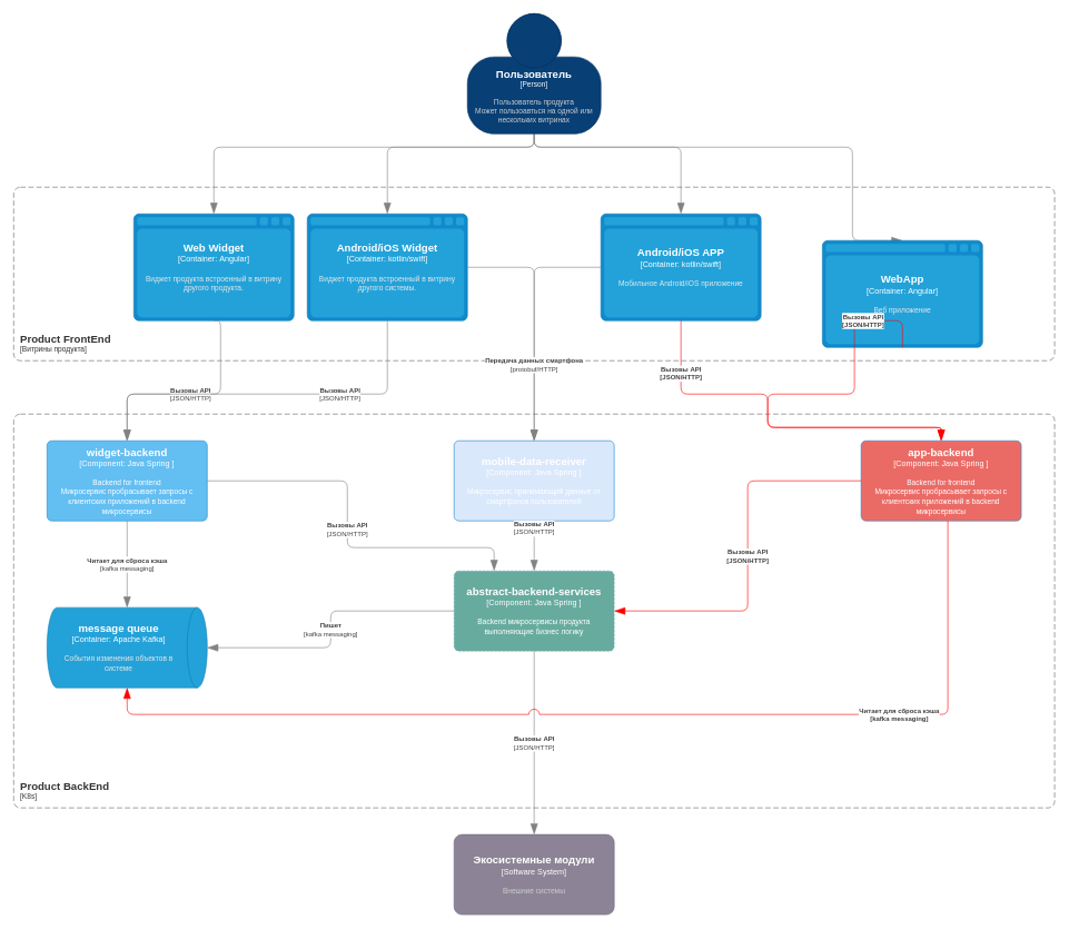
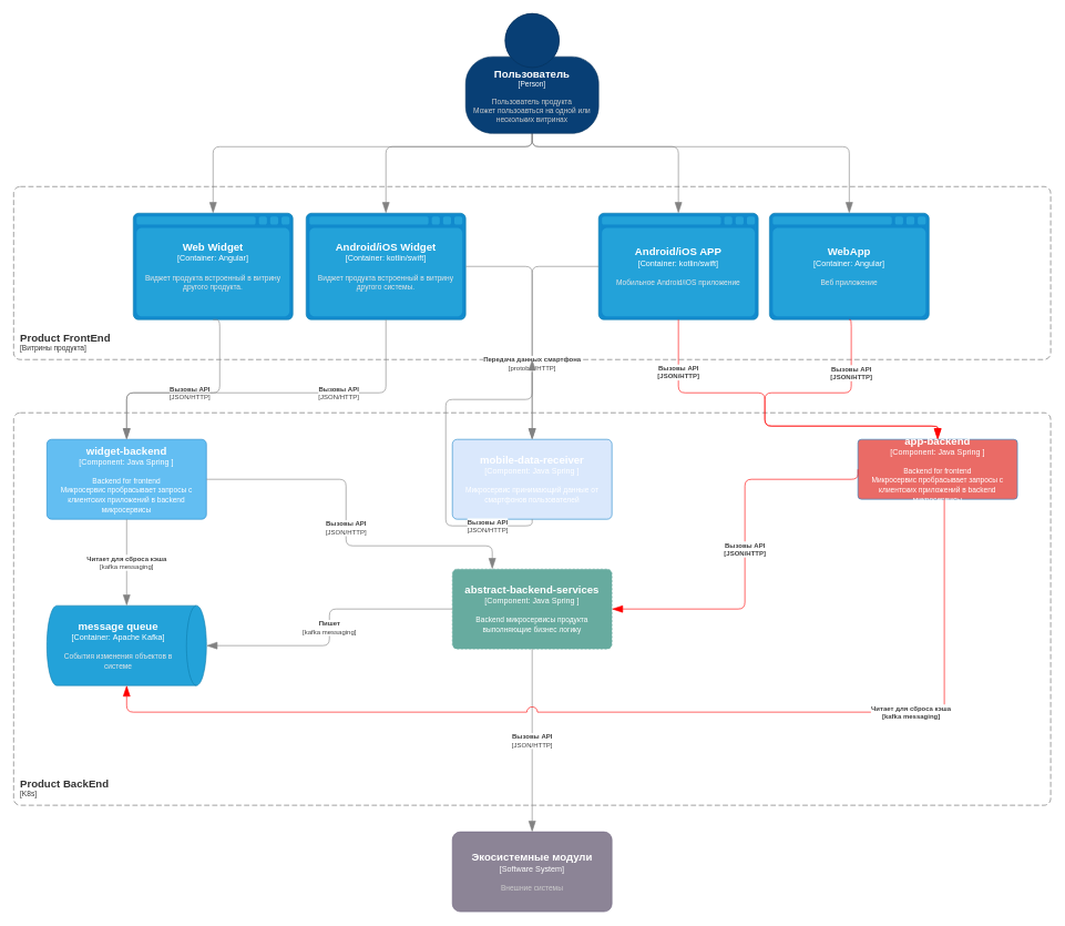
- <mxCell id="8" value="&lt;font style=&quot;font-size: 16px&quot;&gt;&lt;b&gt;WebApp&lt;/b&gt;&lt;/font&gt;&lt;div&gt;[Container:&amp;nbsp;Angular]&lt;/div&gt;&lt;br&gt;&lt;div&gt;&lt;font style=&quot;font-size: 11px&quot;&gt;&lt;font color=&quot;#E6E6E6&quot;&gt;Веб приложение&lt;/font&gt;&lt;/div&gt;" style="shape=mxgraph.c4.webBrowserContainer2;whiteSpace=wrap;html=1;boundedLbl=1;rounded=0;labelBackgroundColor=none;strokeColor=#118ACD;fillColor=#23A2D9;strokeColor=#118ACD;strokeColor2=#0E7DAD;fontSize=12;fontColor=#ffffff;align=center;metaEdit=1;points=[[0.5,0,0],[1,0.25,0],[1,0.5,0],[1,0.75,0],[0.5,1,0],[0,0.75,0],[0,0.5,0],[0,0.25,0]];resizable=0;" parent="1" vertex="1"><mxGeometry x="1232" y="360" width="240" height="160" as="geometry" /></mxCell>
+ <mxCell id="8" value="&lt;font style=&quot;font-size: 16px&quot;&gt;&lt;b&gt;WebApp&lt;/b&gt;&lt;/font&gt;&lt;div&gt;[Container:&amp;nbsp;Angular]&lt;/div&gt;&lt;br&gt;&lt;div&gt;&lt;font style=&quot;font-size: 11px&quot;&gt;&lt;font color=&quot;#E6E6E6&quot;&gt;Веб приложение&lt;/font&gt;&lt;/div&gt;" style="shape=mxgraph.c4.webBrowserContainer2;whiteSpace=wrap;html=1;boundedLbl=1;rounded=0;labelBackgroundColor=none;strokeColor=#118ACD;fillColor=#23A2D9;strokeColor=#118ACD;strokeColor2=#0E7DAD;fontSize=12;fontColor=#ffffff;align=center;metaEdit=1;points=[[0.5,0,0],[1,0.25,0],[1,0.5,0],[1,0.75,0],[0.5,1,0],[0,0.75,0],[0,0.5,0],[0,0.25,0]];resizable=0;" parent="1" vertex="1"><mxGeometry x="1157" y="320" width="240" height="160" as="geometry" /></mxCell>
- <mxCell id="29" value="&lt;font style=&quot;font-size: 16px&quot;&gt;&lt;b&gt;app-backend&lt;/b&gt;&lt;/font&gt;&lt;div&gt;[Component: Java Spring ]&lt;/div&gt;&lt;br&gt;&lt;div&gt;&lt;font style=&quot;font-size: 11px&quot;&gt;Backend for frontend &#10;Микросервис пробрасывает запросы с клиентских приложений в backend микросервисы&lt;/font&gt;&lt;/div&gt;" style="rounded=1;whiteSpace=wrap;html=1;labelBackgroundColor=none;fillColor=#EA6B66;fontColor=#ffffff;align=center;arcSize=6;strokeColor=#2086C9;metaEdit=1;resizable=0;points=[[0.25,0,0],[0.5,0,0],[0.75,0,0],[1,0.25,0],[1,0.5,0],[1,0.75,0],[0.75,1,0],[0.5,1,0],[0.25,1,0],[0,0.75,0],[0,0.5,0],[0,0.25,0]];" vertex="1" parent="1"><mxGeometry x="1290" y="660" width="240" height="120" as="geometry" /></mxCell>
+ <mxCell id="29" value="&lt;font style=&quot;font-size: 16px&quot;&gt;&lt;b&gt;app-backend&lt;/b&gt;&lt;/font&gt;&lt;div&gt;[Component: Java Spring ]&lt;/div&gt;&lt;br&gt;&lt;div&gt;&lt;font style=&quot;font-size: 11px&quot;&gt;Backend for frontend &#10;Микросервис пробрасывает запросы с клиентских приложений в backend микросервисы&lt;/font&gt;&lt;/div&gt;" style="rounded=1;whiteSpace=wrap;html=1;labelBackgroundColor=none;fillColor=#EA6B66;fontColor=#ffffff;align=center;arcSize=6;strokeColor=#2086C9;metaEdit=1;resizable=0;points=[[0.25,0,0],[0.5,0,0],[0.75,0,0],[1,0.25,0],[1,0.5,0],[1,0.75,0],[0.75,1,0],[0.5,1,0],[0.25,1,0],[0,0.75,0],[0,0.5,0],[0,0.25,0]];" vertex="1" parent="1"><mxGeometry x="1290" y="660" width="240" height="90" as="geometry" /></mxCell>
- <mxCell id="28" value="&lt;div style=&quot;text-align: left&quot;&gt;&lt;div style=&quot;text-align: center&quot;&gt;&lt;b&gt;Вызовы API&lt;/b&gt;&lt;/div&gt;&lt;div style=&quot;text-align: center&quot;&gt;[JSON/HTTP]&lt;/div&gt;&lt;/div&gt;" style="endArrow=blockThin;html=1;fontSize=10;fontColor=#404040;strokeWidth=1;endFill=1;strokeColor=#828282;elbow=vertical;metaEdit=1;endSize=14;startSize=14;jumpStyle=none;jumpSize=16;edgeStyle=orthogonalEdgeStyle;exitX=0.5;exitY=1;exitDx=0;exitDy=0;exitPerimeter=0;rounded=1;entryX=0.5;entryY=0;entryDx=0;entryDy=0;entryPerimeter=0;" parent="1" source="25" target="13" edge="1"><mxGeometry x="-0.704" width="240" relative="1" as="geometry"><mxPoint x="880" y="870" as="sourcePoint" /><mxPoint x="800" y="980" as="targetPoint" /><mxPoint as="offset" /></mxGeometry></mxCell>
+ <mxCell id="28" value="&lt;div style=&quot;text-align: left&quot;&gt;&lt;div style=&quot;text-align: center&quot;&gt;&lt;b&gt;Вызовы API&lt;/b&gt;&lt;/div&gt;&lt;div style=&quot;text-align: center&quot;&gt;[JSON/HTTP]&lt;/div&gt;&lt;/div&gt;" style="endArrow=blockThin;html=1;fontSize=10;fontColor=#404040;strokeWidth=1;endFill=1;strokeColor=#828282;elbow=vertical;metaEdit=1;endSize=14;startSize=14;jumpStyle=none;jumpSize=16;edgeStyle=orthogonalEdgeStyle;exitX=0.5;exitY=1;exitDx=0;exitDy=0;exitPerimeter=0;rounded=1;" parent="1" source="25" target="15" edge="1"><mxGeometry x="-0.704" width="240" relative="1" as="geometry"><mxPoint x="880" y="870" as="sourcePoint" /><mxPoint x="800" y="980" as="targetPoint" /><mxPoint as="offset" /></mxGeometry></mxCell>
